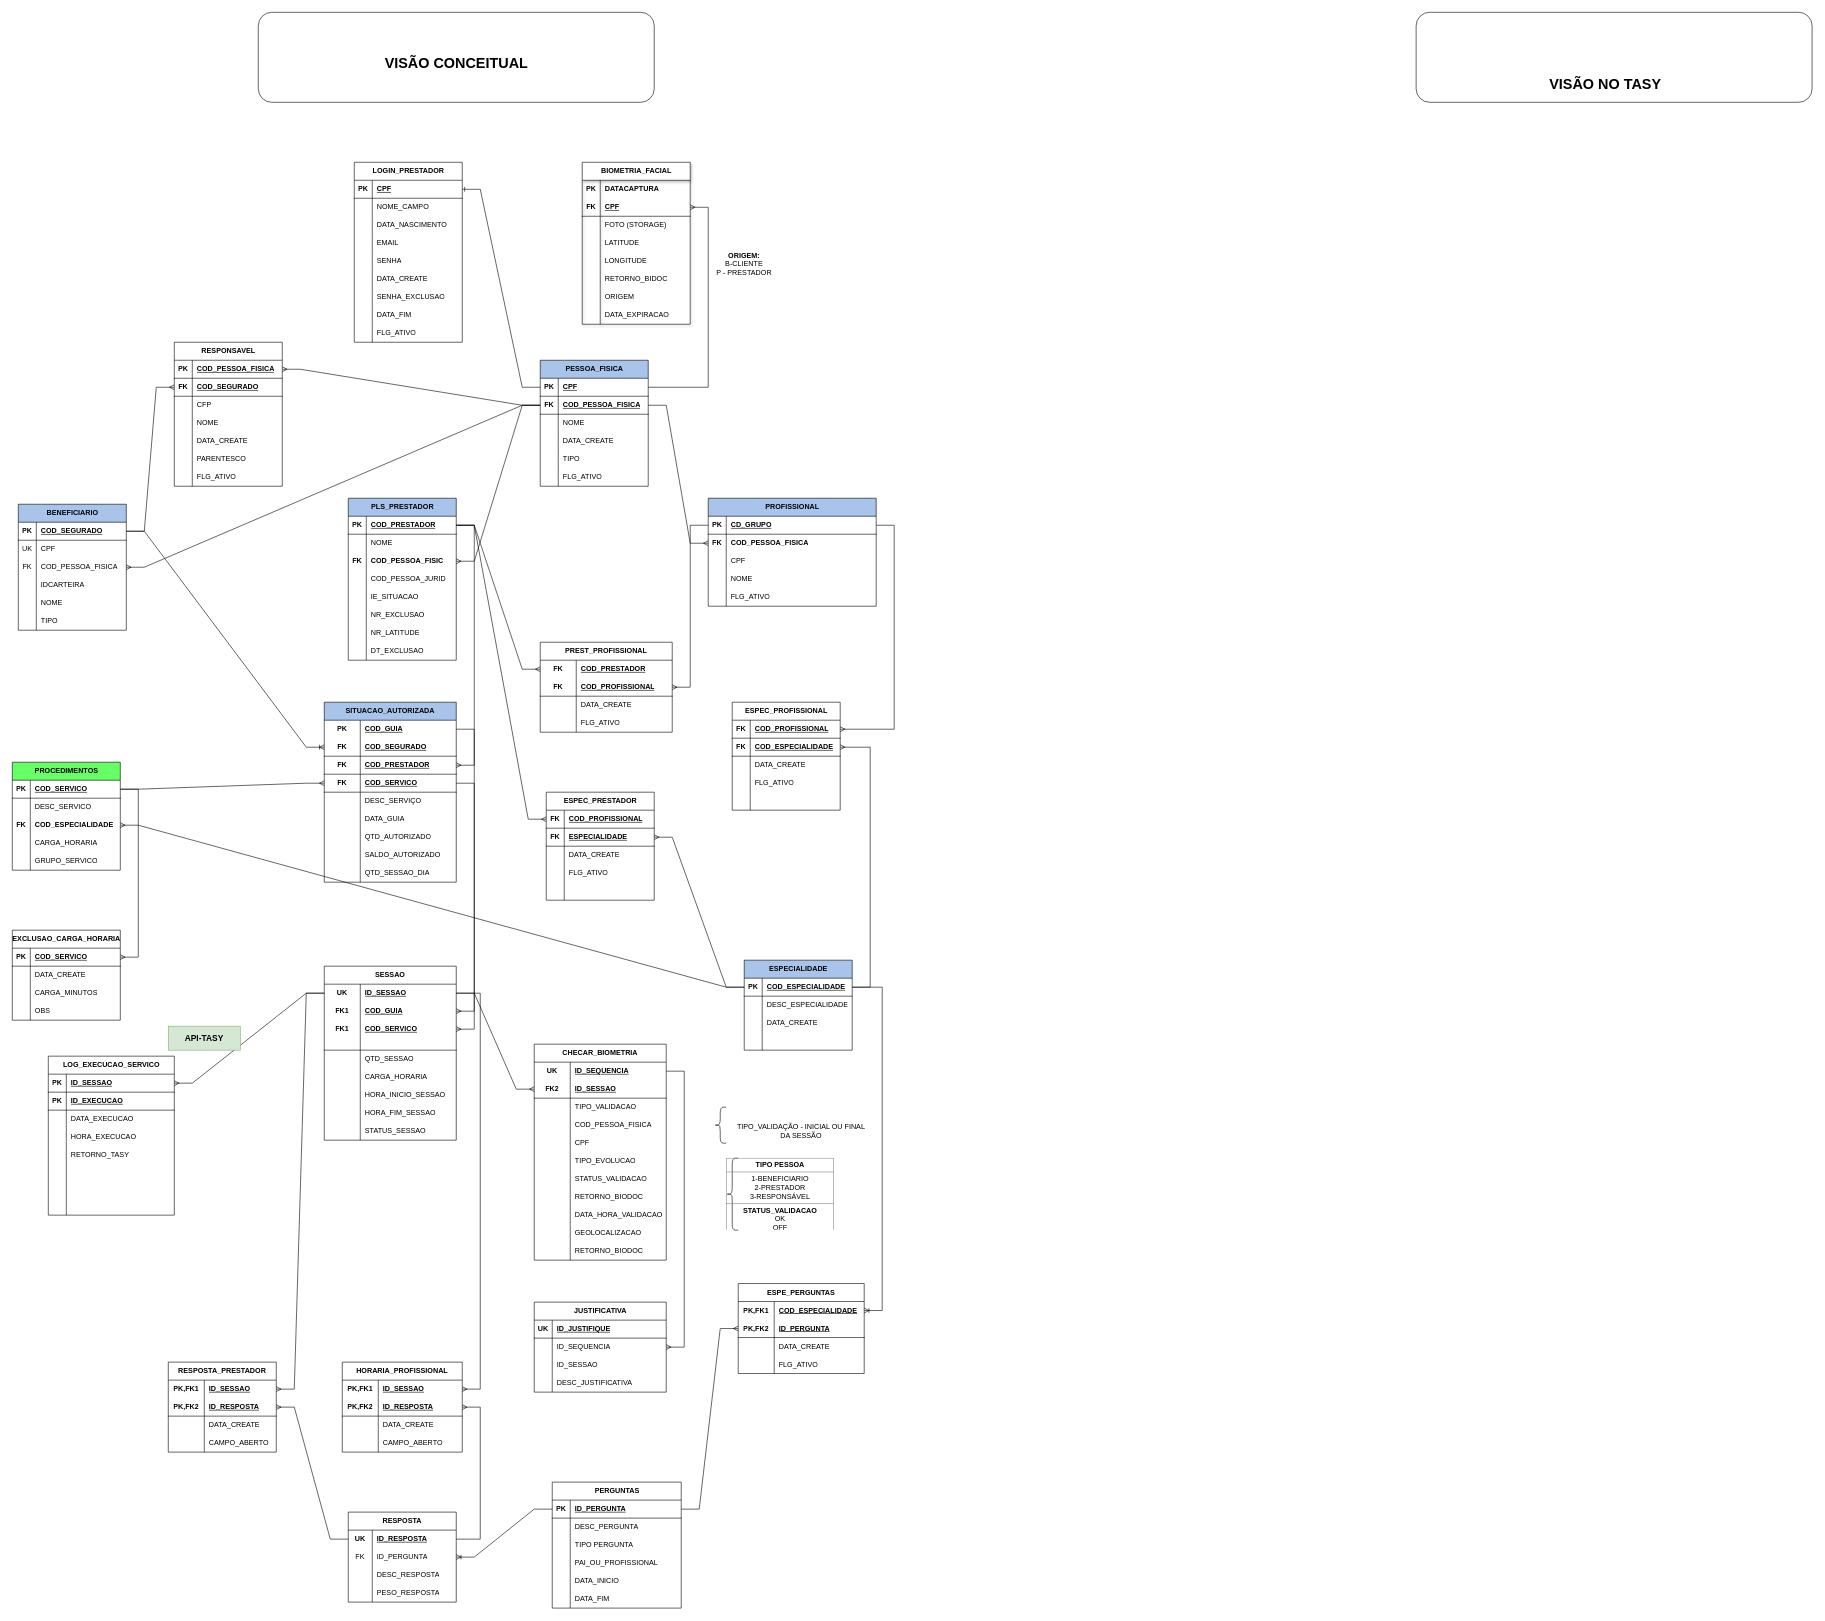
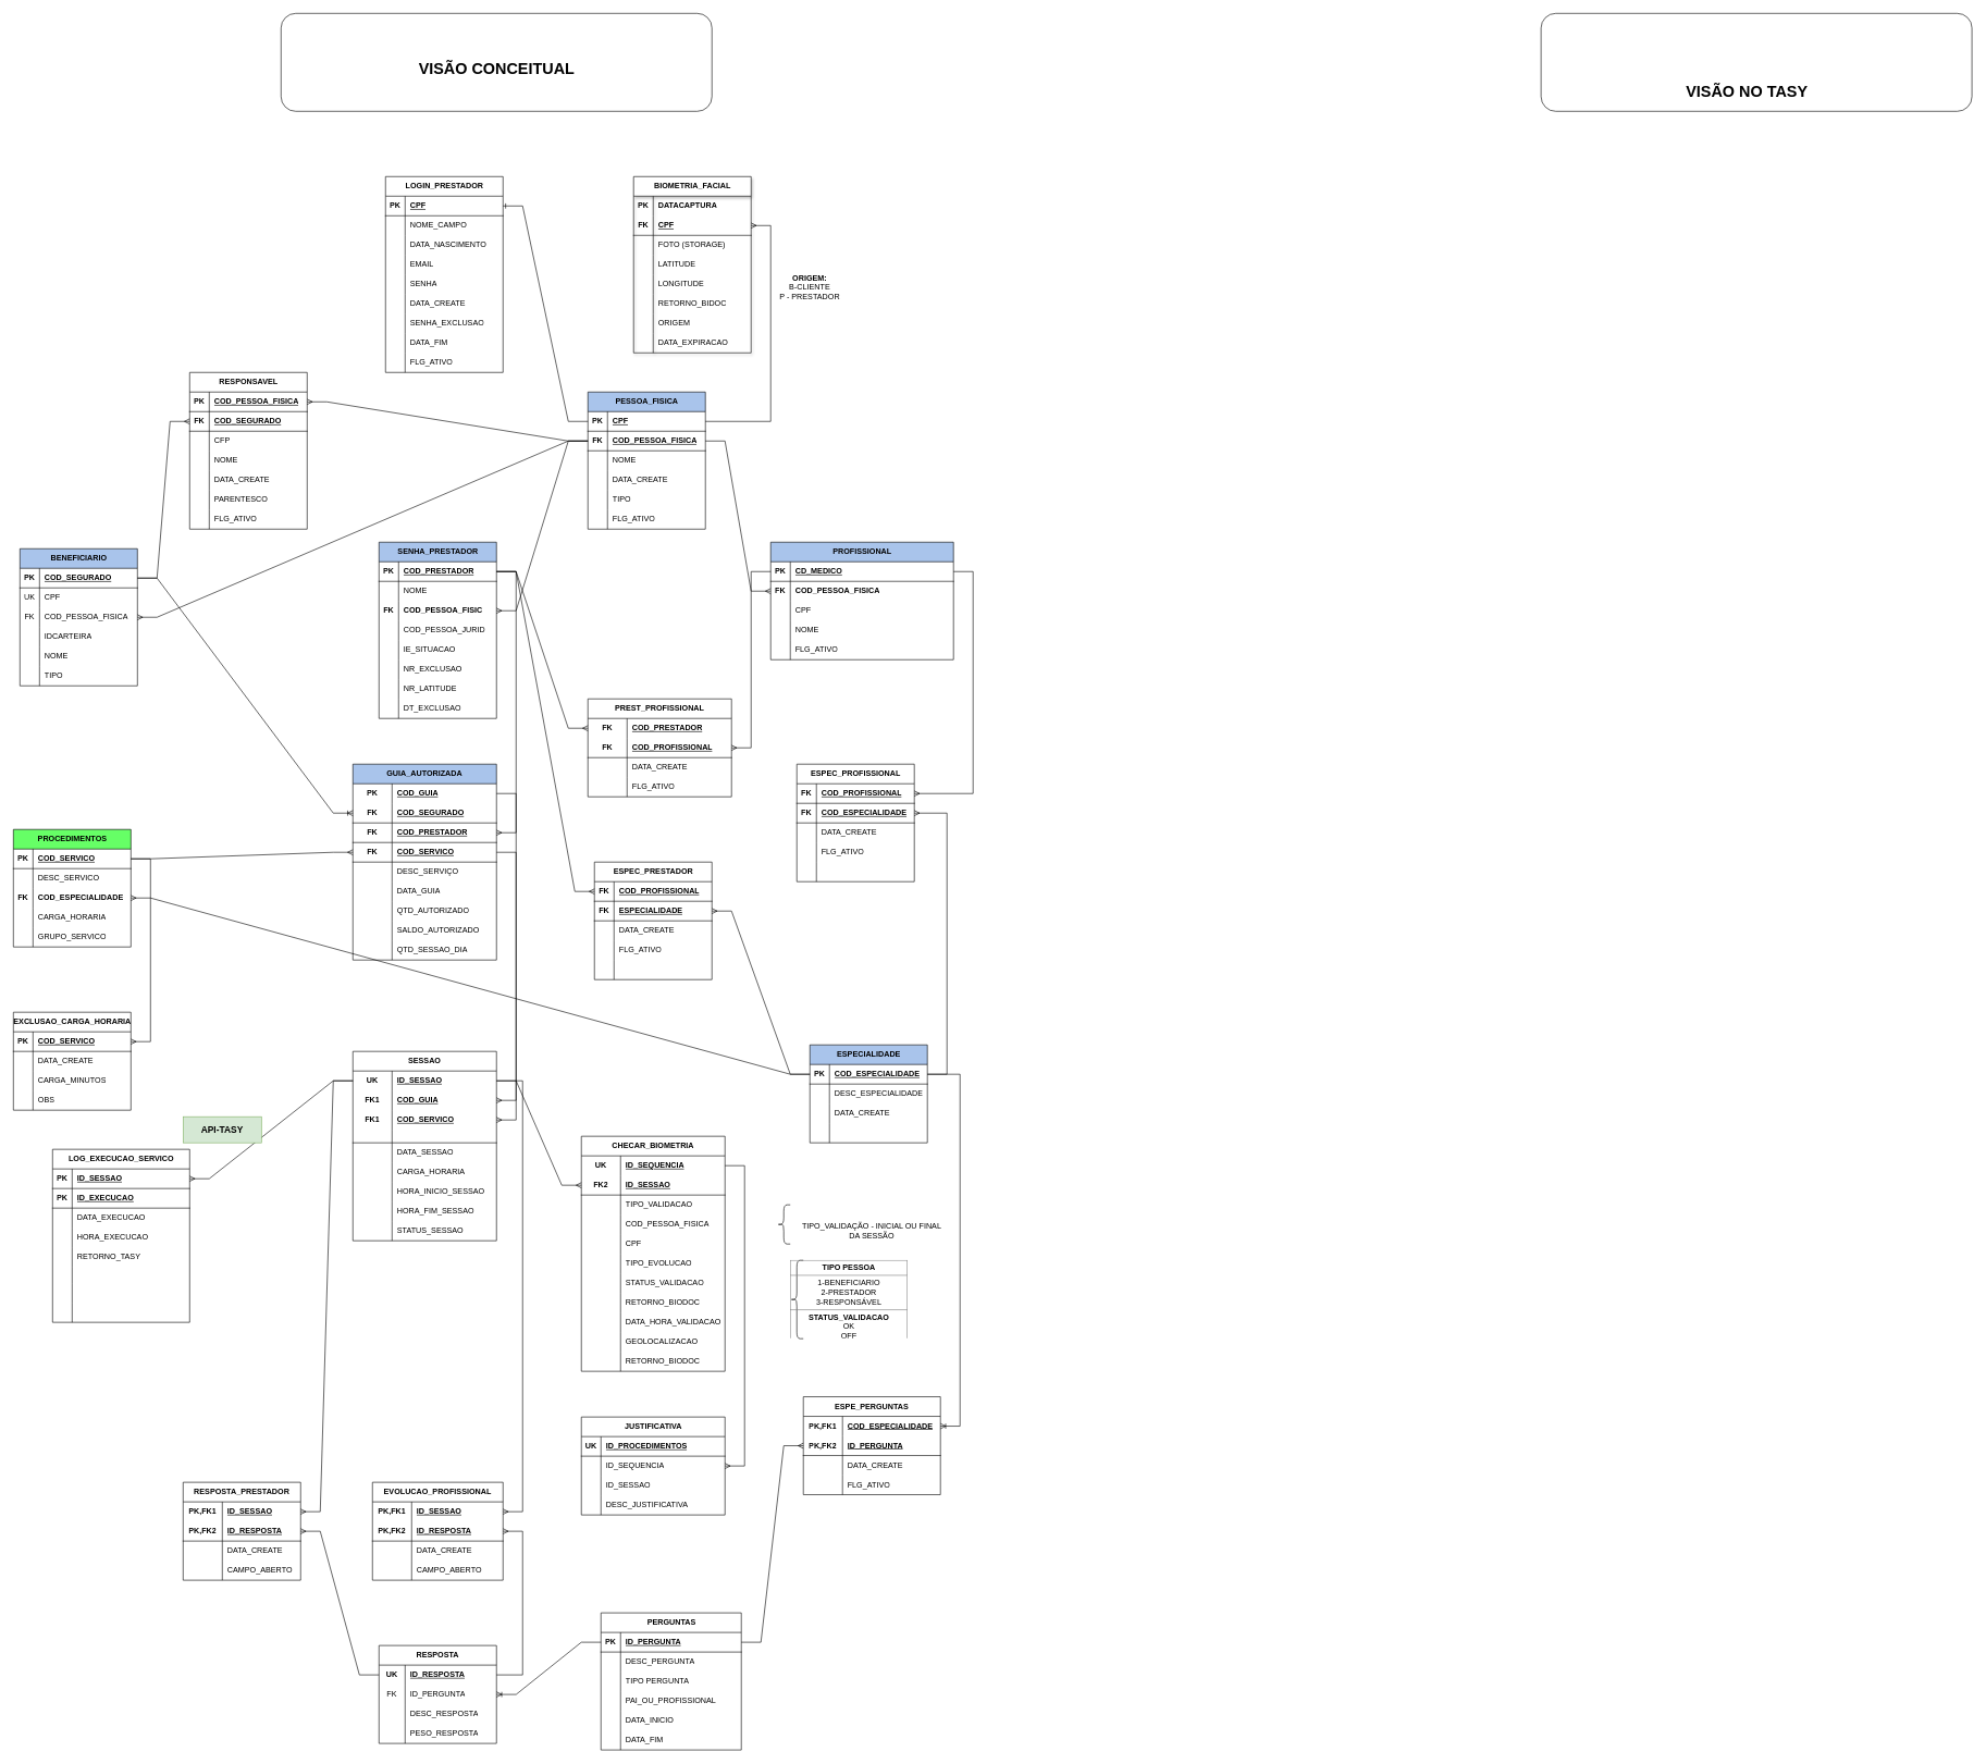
- <mxCell id="51" value="PLS_PRESTADOR" style="shape=table;startSize=30;container=1;collapsible=1;childLayout=tableLayout;fixedRows=1;rowLines=0;fontStyle=1;align=center;resizeLast=1;html=1;fillColor=#A9C4EB;" parent="1" vertex="1"><mxGeometry x="580" y="830" width="180" height="270" as="geometry" /></mxCell>
+ <mxCell id="51" value="SENHA_PRESTADOR" style="shape=table;startSize=30;container=1;collapsible=1;childLayout=tableLayout;fixedRows=1;rowLines=0;fontStyle=1;align=center;resizeLast=1;html=1;fillColor=#A9C4EB;" parent="1" vertex="1"><mxGeometry x="580" y="830" width="180" height="270" as="geometry" /></mxCell>
- <mxCell id="79" value="CD_GRUPO" style="shape=partialRectangle;connectable=0;fillColor=none;top=0;left=0;bottom=0;right=0;align=left;spacingLeft=6;fontStyle=5;overflow=hidden;whiteSpace=wrap;html=1;" parent="77" vertex="1"><mxGeometry x="30" width="250" height="30" as="geometry"><mxRectangle width="250" height="30" as="alternateBounds" /></mxGeometry></mxCell>
+ <mxCell id="79" value="CD_MEDICO" style="shape=partialRectangle;connectable=0;fillColor=none;top=0;left=0;bottom=0;right=0;align=left;spacingLeft=6;fontStyle=5;overflow=hidden;whiteSpace=wrap;html=1;" parent="77" vertex="1"><mxGeometry x="30" width="250" height="30" as="geometry"><mxRectangle width="250" height="30" as="alternateBounds" /></mxGeometry></mxCell>
- <mxCell id="22" value="SITUACAO_AUTORIZADA" style="shape=table;startSize=30;container=1;collapsible=1;childLayout=tableLayout;fixedRows=1;rowLines=0;fontStyle=1;align=center;resizeLast=1;html=1;whiteSpace=wrap;fillColor=#A9C4EB;" parent="1" vertex="1"><mxGeometry x="540" y="1170" width="220" height="300" as="geometry"><mxRectangle x="300" y="320" width="160" height="30" as="alternateBounds" /></mxGeometry></mxCell>
+ <mxCell id="22" value="GUIA_AUTORIZADA" style="shape=table;startSize=30;container=1;collapsible=1;childLayout=tableLayout;fixedRows=1;rowLines=0;fontStyle=1;align=center;resizeLast=1;html=1;whiteSpace=wrap;fillColor=#A9C4EB;" parent="1" vertex="1"><mxGeometry x="540" y="1170" width="220" height="300" as="geometry"><mxRectangle x="300" y="320" width="160" height="30" as="alternateBounds" /></mxGeometry></mxCell>
- <mxCell id="304" value="QTD_SESSAO" style="shape=partialRectangle;connectable=0;fillColor=none;top=0;left=0;bottom=0;right=0;align=left;spacingLeft=6;overflow=hidden;html=1;whiteSpace=wrap;" parent="302" vertex="1"><mxGeometry x="60" width="160" height="30" as="geometry"><mxRectangle width="160" height="30" as="alternateBounds" /></mxGeometry></mxCell>
+ <mxCell id="304" value="DATA_SESSAO" style="shape=partialRectangle;connectable=0;fillColor=none;top=0;left=0;bottom=0;right=0;align=left;spacingLeft=6;overflow=hidden;html=1;whiteSpace=wrap;" parent="302" vertex="1"><mxGeometry x="60" width="160" height="30" as="geometry"><mxRectangle width="160" height="30" as="alternateBounds" /></mxGeometry></mxCell>
- <mxCell id="383" value="ID_JUSTIFIQUE" style="shape=partialRectangle;connectable=0;fillColor=none;top=0;left=0;bottom=0;right=0;align=left;spacingLeft=6;fontStyle=5;overflow=hidden;whiteSpace=wrap;html=1;" parent="381" vertex="1"><mxGeometry x="30" width="190" height="30" as="geometry"><mxRectangle width="190" height="30" as="alternateBounds" /></mxGeometry></mxCell>
+ <mxCell id="383" value="ID_PROCEDIMENTOS" style="shape=partialRectangle;connectable=0;fillColor=none;top=0;left=0;bottom=0;right=0;align=left;spacingLeft=6;fontStyle=5;overflow=hidden;whiteSpace=wrap;html=1;" parent="381" vertex="1"><mxGeometry x="30" width="190" height="30" as="geometry"><mxRectangle width="190" height="30" as="alternateBounds" /></mxGeometry></mxCell>
- <mxCell id="446" value="HORARIA_PROFISSIONAL" style="shape=table;startSize=30;container=1;collapsible=1;childLayout=tableLayout;fixedRows=1;rowLines=0;fontStyle=1;align=center;resizeLast=1;html=1;whiteSpace=wrap;" vertex="1" parent="1"><mxGeometry x="570" y="2270" width="200" height="150" as="geometry" /></mxCell>
+ <mxCell id="446" value="EVOLUCAO_PROFISSIONAL" style="shape=table;startSize=30;container=1;collapsible=1;childLayout=tableLayout;fixedRows=1;rowLines=0;fontStyle=1;align=center;resizeLast=1;html=1;whiteSpace=wrap;" vertex="1" parent="1"><mxGeometry x="570" y="2270" width="200" height="150" as="geometry" /></mxCell>
